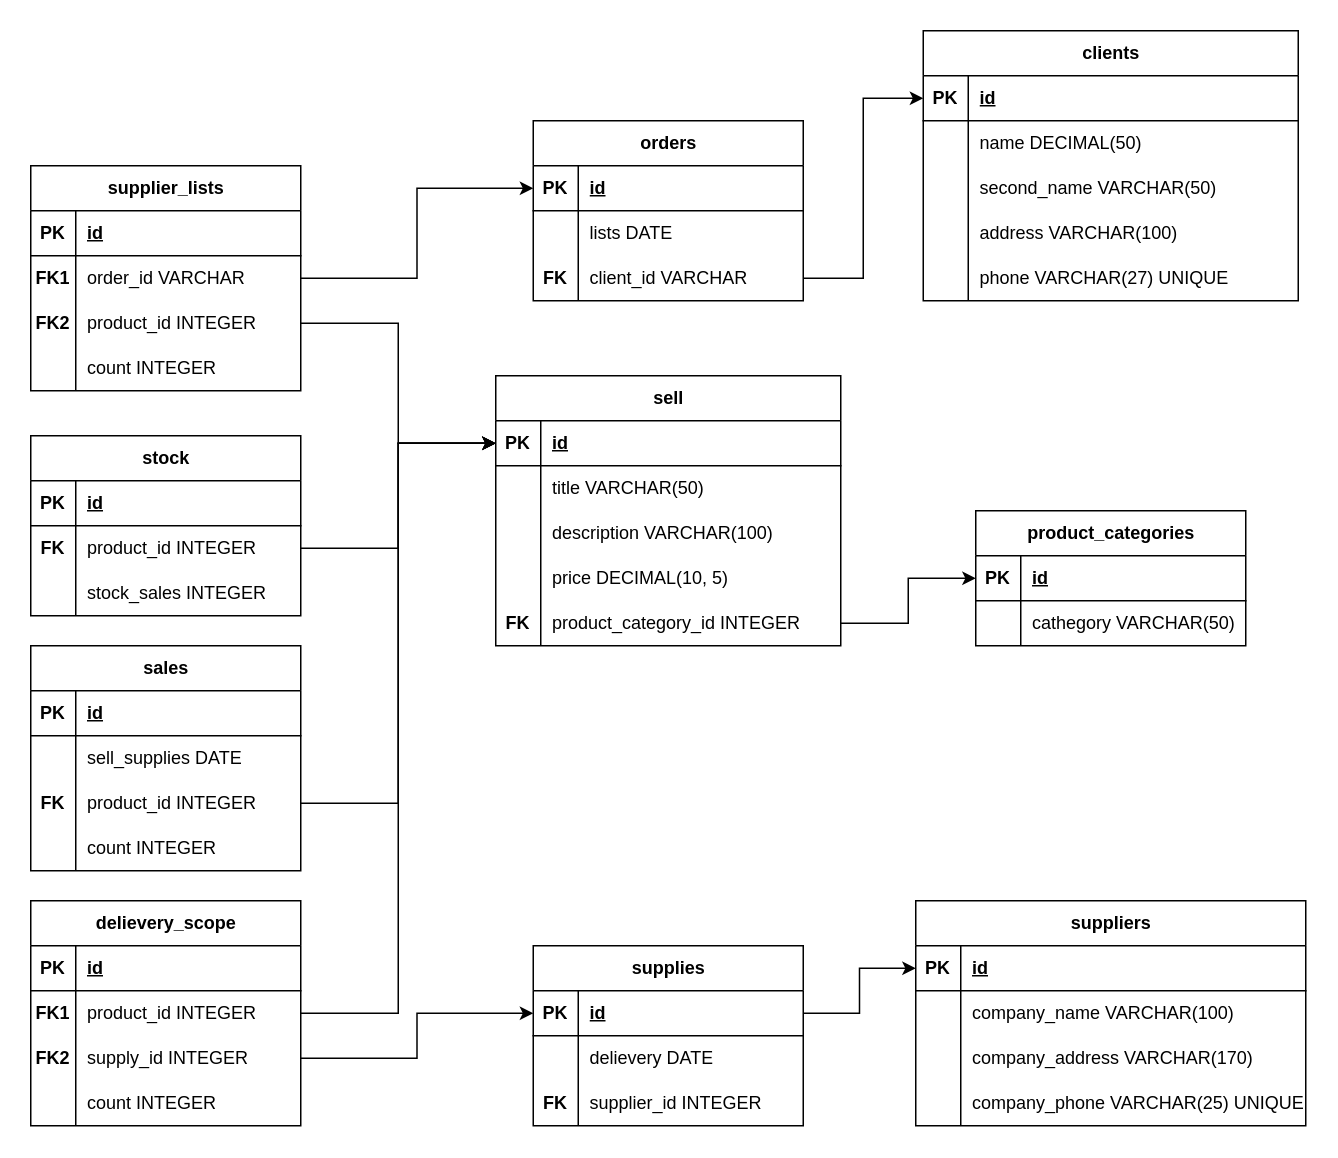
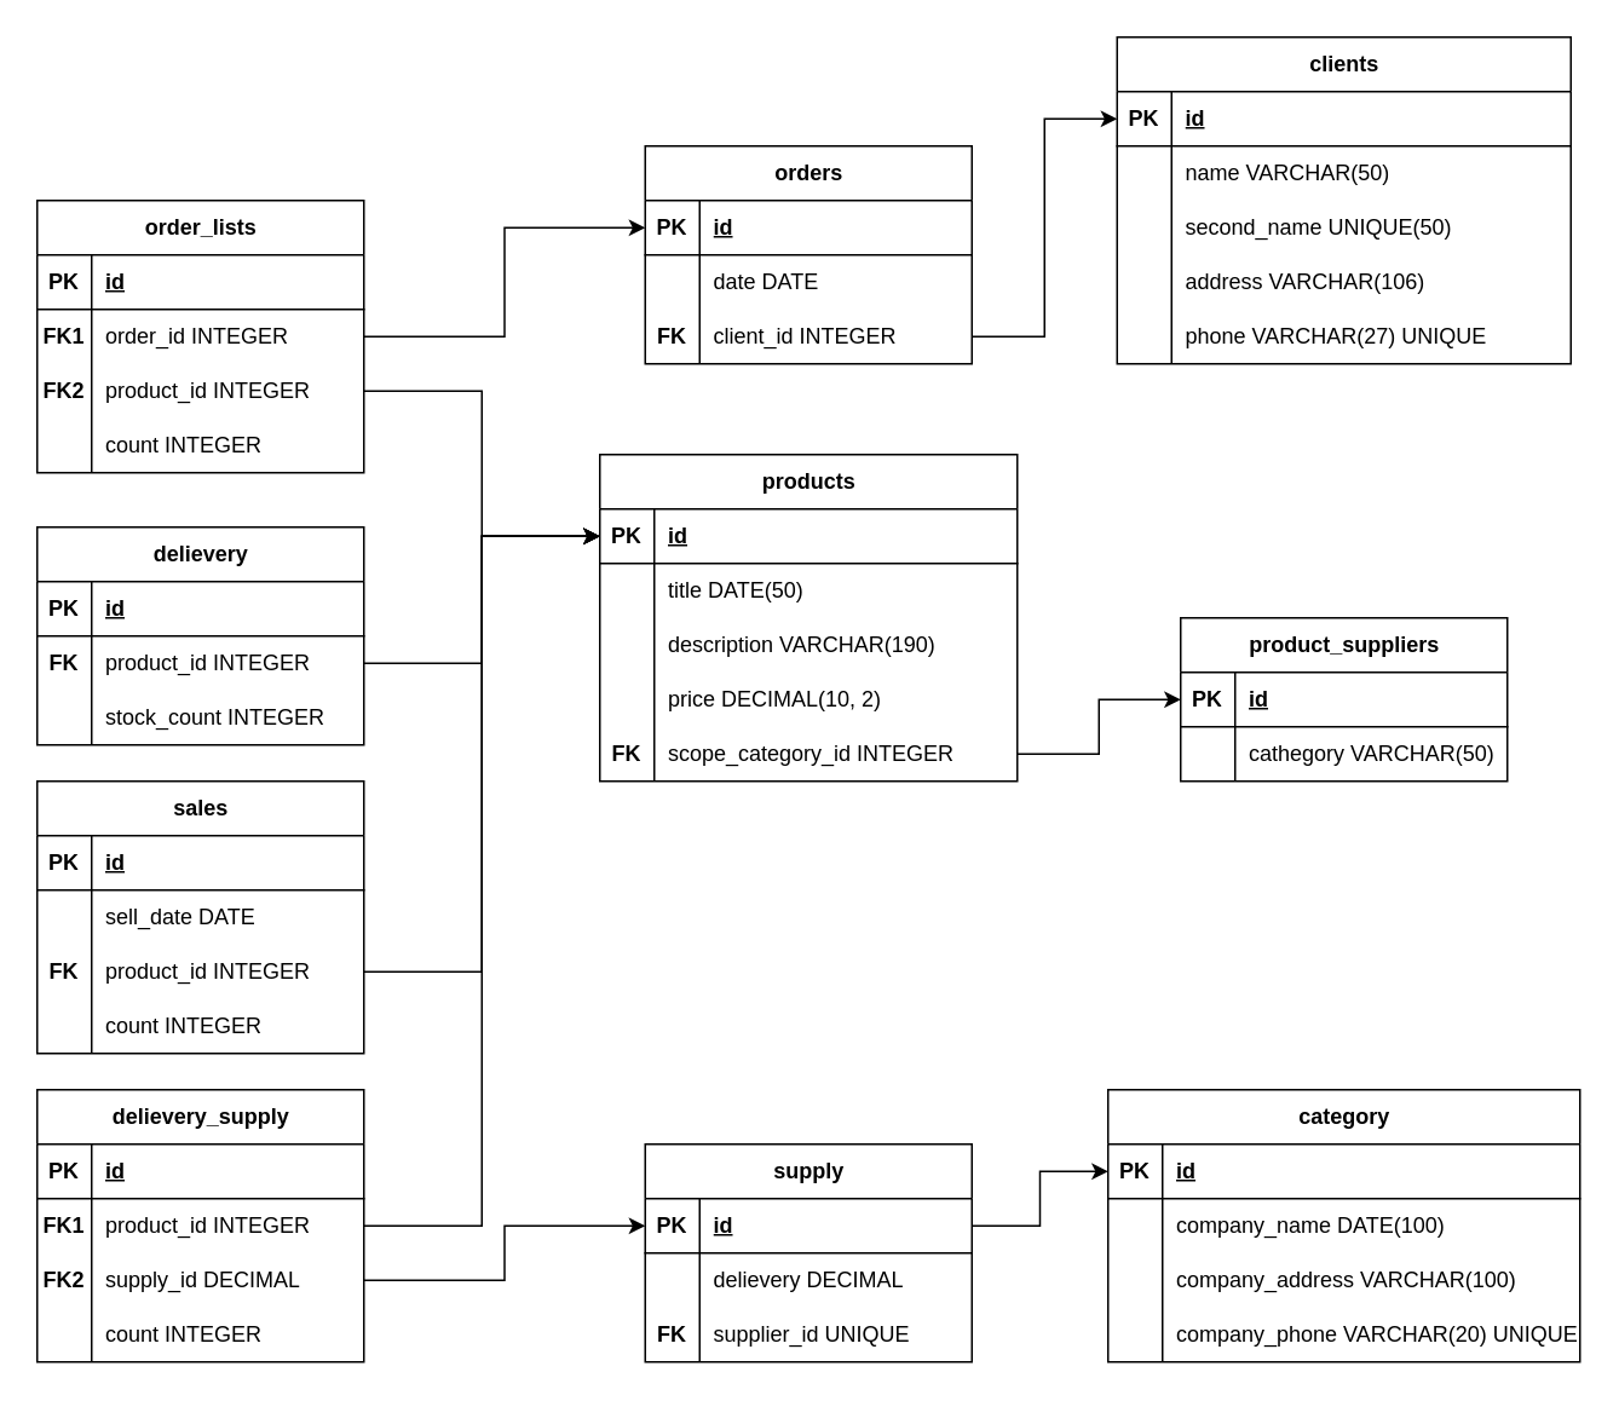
- <mxCell id="21" value="name DECIMAL(50)" style="shape=partialRectangle;connectable=0;fillColor=none;top=0;left=0;bottom=0;right=0;align=left;spacingLeft=6;overflow=hidden;whiteSpace=wrap;html=1;" vertex="1" parent="19"><mxGeometry x="30" width="220" height="30" as="geometry"><mxRectangle width="220" height="30" as="alternateBounds" /></mxGeometry></mxCell>
+ <mxCell id="21" value="name VARCHAR(50)" style="shape=partialRectangle;connectable=0;fillColor=none;top=0;left=0;bottom=0;right=0;align=left;spacingLeft=6;overflow=hidden;whiteSpace=wrap;html=1;" vertex="1" parent="19"><mxGeometry x="30" width="220" height="30" as="geometry"><mxRectangle width="220" height="30" as="alternateBounds" /></mxGeometry></mxCell>
- <mxCell id="2" value="supplier_lists" style="shape=table;startSize=30;container=1;collapsible=1;childLayout=tableLayout;fixedRows=1;rowLines=0;fontStyle=1;align=center;resizeLast=1;html=1;" vertex="1" parent="1"><mxGeometry x="20" y="110" width="180" height="150" as="geometry" /></mxCell>
+ <mxCell id="2" value="order_lists" style="shape=table;startSize=30;container=1;collapsible=1;childLayout=tableLayout;fixedRows=1;rowLines=0;fontStyle=1;align=center;resizeLast=1;html=1;" vertex="1" parent="1"><mxGeometry x="20" y="110" width="180" height="150" as="geometry" /></mxCell>
- <mxCell id="24" value="second_name VARCHAR(50)" style="shape=partialRectangle;connectable=0;fillColor=none;top=0;left=0;bottom=0;right=0;align=left;spacingLeft=6;overflow=hidden;whiteSpace=wrap;html=1;" vertex="1" parent="22"><mxGeometry x="30" width="220" height="30" as="geometry"><mxRectangle width="220" height="30" as="alternateBounds" /></mxGeometry></mxCell>
+ <mxCell id="24" value="second_name UNIQUE(50)" style="shape=partialRectangle;connectable=0;fillColor=none;top=0;left=0;bottom=0;right=0;align=left;spacingLeft=6;overflow=hidden;whiteSpace=wrap;html=1;" vertex="1" parent="22"><mxGeometry x="30" width="220" height="30" as="geometry"><mxRectangle width="220" height="30" as="alternateBounds" /></mxGeometry></mxCell>
- <mxCell id="73" value="lists DATE" style="shape=partialRectangle;connectable=0;fillColor=none;top=0;left=0;bottom=0;right=0;align=left;spacingLeft=6;overflow=hidden;whiteSpace=wrap;html=1;" vertex="1" parent="71"><mxGeometry x="30" width="150" height="30" as="geometry"><mxRectangle width="150" height="30" as="alternateBounds" /></mxGeometry></mxCell>
+ <mxCell id="73" value="date DATE" style="shape=partialRectangle;connectable=0;fillColor=none;top=0;left=0;bottom=0;right=0;align=left;spacingLeft=6;overflow=hidden;whiteSpace=wrap;html=1;" vertex="1" parent="71"><mxGeometry x="30" width="150" height="30" as="geometry"><mxRectangle width="150" height="30" as="alternateBounds" /></mxGeometry></mxCell>
- <mxCell id="27" value="address VARCHAR(100)" style="shape=partialRectangle;connectable=0;fillColor=none;top=0;left=0;bottom=0;right=0;align=left;spacingLeft=6;overflow=hidden;whiteSpace=wrap;html=1;" vertex="1" parent="25"><mxGeometry x="30" width="220" height="30" as="geometry"><mxRectangle width="220" height="30" as="alternateBounds" /></mxGeometry></mxCell>
+ <mxCell id="27" value="address VARCHAR(106)" style="shape=partialRectangle;connectable=0;fillColor=none;top=0;left=0;bottom=0;right=0;align=left;spacingLeft=6;overflow=hidden;whiteSpace=wrap;html=1;" vertex="1" parent="25"><mxGeometry x="30" width="220" height="30" as="geometry"><mxRectangle width="220" height="30" as="alternateBounds" /></mxGeometry></mxCell>
- <mxCell id="8" value="order_id VARCHAR" style="shape=partialRectangle;connectable=0;fillColor=none;top=0;left=0;bottom=0;right=0;align=left;spacingLeft=6;overflow=hidden;whiteSpace=wrap;html=1;" vertex="1" parent="6"><mxGeometry x="30" width="150" height="30" as="geometry"><mxRectangle width="150" height="30" as="alternateBounds" /></mxGeometry></mxCell>
+ <mxCell id="8" value="order_id INTEGER" style="shape=partialRectangle;connectable=0;fillColor=none;top=0;left=0;bottom=0;right=0;align=left;spacingLeft=6;overflow=hidden;whiteSpace=wrap;html=1;" vertex="1" parent="6"><mxGeometry x="30" width="150" height="30" as="geometry"><mxRectangle width="150" height="30" as="alternateBounds" /></mxGeometry></mxCell>
- <mxCell id="76" value="client_id VARCHAR" style="shape=partialRectangle;connectable=0;fillColor=none;top=0;left=0;bottom=0;right=0;align=left;spacingLeft=6;overflow=hidden;whiteSpace=wrap;html=1;" vertex="1" parent="74"><mxGeometry x="30" width="150" height="30" as="geometry"><mxRectangle width="150" height="30" as="alternateBounds" /></mxGeometry></mxCell>
+ <mxCell id="76" value="client_id INTEGER" style="shape=partialRectangle;connectable=0;fillColor=none;top=0;left=0;bottom=0;right=0;align=left;spacingLeft=6;overflow=hidden;whiteSpace=wrap;html=1;" vertex="1" parent="74"><mxGeometry x="30" width="150" height="30" as="geometry"><mxRectangle width="150" height="30" as="alternateBounds" /></mxGeometry></mxCell>
- <mxCell id="51" value="sell" style="shape=table;startSize=30;container=1;collapsible=1;childLayout=tableLayout;fixedRows=1;rowLines=0;fontStyle=1;align=center;resizeLast=1;html=1;" vertex="1" parent="1"><mxGeometry x="330" y="250" width="230" height="180" as="geometry" /></mxCell>
+ <mxCell id="51" value="products" style="shape=table;startSize=30;container=1;collapsible=1;childLayout=tableLayout;fixedRows=1;rowLines=0;fontStyle=1;align=center;resizeLast=1;html=1;" vertex="1" parent="1"><mxGeometry x="330" y="250" width="230" height="180" as="geometry" /></mxCell>
- <mxCell id="81" value="stock" style="shape=table;startSize=30;container=1;collapsible=1;childLayout=tableLayout;fixedRows=1;rowLines=0;fontStyle=1;align=center;resizeLast=1;html=1;" vertex="1" parent="1"><mxGeometry x="20" y="290" width="180" height="120" as="geometry" /></mxCell>
+ <mxCell id="81" value="delievery" style="shape=table;startSize=30;container=1;collapsible=1;childLayout=tableLayout;fixedRows=1;rowLines=0;fontStyle=1;align=center;resizeLast=1;html=1;" vertex="1" parent="1"><mxGeometry x="20" y="290" width="180" height="120" as="geometry" /></mxCell>
- <mxCell id="57" value="title VARCHAR(50)" style="shape=partialRectangle;connectable=0;fillColor=none;top=0;left=0;bottom=0;right=0;align=left;spacingLeft=6;overflow=hidden;whiteSpace=wrap;html=1;" vertex="1" parent="55"><mxGeometry x="30" width="200" height="30" as="geometry"><mxRectangle width="200" height="30" as="alternateBounds" /></mxGeometry></mxCell>
+ <mxCell id="57" value="title DATE(50)" style="shape=partialRectangle;connectable=0;fillColor=none;top=0;left=0;bottom=0;right=0;align=left;spacingLeft=6;overflow=hidden;whiteSpace=wrap;html=1;" vertex="1" parent="55"><mxGeometry x="30" width="200" height="30" as="geometry"><mxRectangle width="200" height="30" as="alternateBounds" /></mxGeometry></mxCell>
- <mxCell id="60" value="description VARCHAR(100)" style="shape=partialRectangle;connectable=0;fillColor=none;top=0;left=0;bottom=0;right=0;align=left;spacingLeft=6;overflow=hidden;whiteSpace=wrap;html=1;" vertex="1" parent="58"><mxGeometry x="30" width="200" height="30" as="geometry"><mxRectangle width="200" height="30" as="alternateBounds" /></mxGeometry></mxCell>
+ <mxCell id="60" value="description VARCHAR(190)" style="shape=partialRectangle;connectable=0;fillColor=none;top=0;left=0;bottom=0;right=0;align=left;spacingLeft=6;overflow=hidden;whiteSpace=wrap;html=1;" vertex="1" parent="58"><mxGeometry x="30" width="200" height="30" as="geometry"><mxRectangle width="200" height="30" as="alternateBounds" /></mxGeometry></mxCell>
- <mxCell id="31" value="product_categories" style="shape=table;startSize=30;container=1;collapsible=1;childLayout=tableLayout;fixedRows=1;rowLines=0;fontStyle=1;align=center;resizeLast=1;html=1;" vertex="1" parent="1"><mxGeometry x="650" y="340" width="180" height="90" as="geometry" /></mxCell>
+ <mxCell id="31" value="product_suppliers" style="shape=table;startSize=30;container=1;collapsible=1;childLayout=tableLayout;fixedRows=1;rowLines=0;fontStyle=1;align=center;resizeLast=1;html=1;" vertex="1" parent="1"><mxGeometry x="650" y="340" width="180" height="90" as="geometry" /></mxCell>
- <mxCell id="63" value="price DECIMAL(10, 5)" style="shape=partialRectangle;connectable=0;fillColor=none;top=0;left=0;bottom=0;right=0;align=left;spacingLeft=6;overflow=hidden;whiteSpace=wrap;html=1;" vertex="1" parent="61"><mxGeometry x="30" width="200" height="30" as="geometry"><mxRectangle width="200" height="30" as="alternateBounds" /></mxGeometry></mxCell>
+ <mxCell id="63" value="price DECIMAL(10, 2)" style="shape=partialRectangle;connectable=0;fillColor=none;top=0;left=0;bottom=0;right=0;align=left;spacingLeft=6;overflow=hidden;whiteSpace=wrap;html=1;" vertex="1" parent="61"><mxGeometry x="30" width="200" height="30" as="geometry"><mxRectangle width="200" height="30" as="alternateBounds" /></mxGeometry></mxCell>
- <mxCell id="90" value="stock_sales INTEGER" style="shape=partialRectangle;connectable=0;fillColor=none;top=0;left=0;bottom=0;right=0;align=left;spacingLeft=6;overflow=hidden;whiteSpace=wrap;html=1;" vertex="1" parent="88"><mxGeometry x="30" width="150" height="30" as="geometry"><mxRectangle width="150" height="30" as="alternateBounds" /></mxGeometry></mxCell>
+ <mxCell id="90" value="stock_count INTEGER" style="shape=partialRectangle;connectable=0;fillColor=none;top=0;left=0;bottom=0;right=0;align=left;spacingLeft=6;overflow=hidden;whiteSpace=wrap;html=1;" vertex="1" parent="88"><mxGeometry x="30" width="150" height="30" as="geometry"><mxRectangle width="150" height="30" as="alternateBounds" /></mxGeometry></mxCell>
- <mxCell id="66" value="product_category_id INTEGER" style="shape=partialRectangle;connectable=0;fillColor=none;top=0;left=0;bottom=0;right=0;align=left;spacingLeft=6;overflow=hidden;whiteSpace=wrap;html=1;" vertex="1" parent="64"><mxGeometry x="30" width="200" height="30" as="geometry"><mxRectangle width="200" height="30" as="alternateBounds" /></mxGeometry></mxCell>
+ <mxCell id="66" value="scope_category_id INTEGER" style="shape=partialRectangle;connectable=0;fillColor=none;top=0;left=0;bottom=0;right=0;align=left;spacingLeft=6;overflow=hidden;whiteSpace=wrap;html=1;" vertex="1" parent="64"><mxGeometry x="30" width="200" height="30" as="geometry"><mxRectangle width="200" height="30" as="alternateBounds" /></mxGeometry></mxCell>
- <mxCell id="124" value="sell_supplies DATE" style="shape=partialRectangle;connectable=0;fillColor=none;top=0;left=0;bottom=0;right=0;align=left;spacingLeft=6;overflow=hidden;whiteSpace=wrap;html=1;" vertex="1" parent="122"><mxGeometry x="30" width="150" height="30" as="geometry"><mxRectangle width="150" height="30" as="alternateBounds" /></mxGeometry></mxCell>
+ <mxCell id="124" value="sell_date DATE" style="shape=partialRectangle;connectable=0;fillColor=none;top=0;left=0;bottom=0;right=0;align=left;spacingLeft=6;overflow=hidden;whiteSpace=wrap;html=1;" vertex="1" parent="122"><mxGeometry x="30" width="150" height="30" as="geometry"><mxRectangle width="150" height="30" as="alternateBounds" /></mxGeometry></mxCell>
- <mxCell id="38" value="delievery_scope" style="shape=table;startSize=30;container=1;collapsible=1;childLayout=tableLayout;fixedRows=1;rowLines=0;fontStyle=1;align=center;resizeLast=1;html=1;" vertex="1" parent="1"><mxGeometry x="20" y="600" width="180" height="150" as="geometry" /></mxCell>
+ <mxCell id="38" value="delievery_supply" style="shape=table;startSize=30;container=1;collapsible=1;childLayout=tableLayout;fixedRows=1;rowLines=0;fontStyle=1;align=center;resizeLast=1;html=1;" vertex="1" parent="1"><mxGeometry x="20" y="600" width="180" height="150" as="geometry" /></mxCell>
- <mxCell id="91" value="suppliers" style="shape=table;startSize=30;container=1;collapsible=1;childLayout=tableLayout;fixedRows=1;rowLines=0;fontStyle=1;align=center;resizeLast=1;html=1;" vertex="1" parent="1"><mxGeometry x="610" y="600" width="260" height="150" as="geometry" /></mxCell>
+ <mxCell id="91" value="category" style="shape=table;startSize=30;container=1;collapsible=1;childLayout=tableLayout;fixedRows=1;rowLines=0;fontStyle=1;align=center;resizeLast=1;html=1;" vertex="1" parent="1"><mxGeometry x="610" y="600" width="260" height="150" as="geometry" /></mxCell>
- <mxCell id="104" value="supplies" style="shape=table;startSize=30;container=1;collapsible=1;childLayout=tableLayout;fixedRows=1;rowLines=0;fontStyle=1;align=center;resizeLast=1;html=1;" vertex="1" parent="1"><mxGeometry x="355" y="630" width="180" height="120" as="geometry" /></mxCell>
+ <mxCell id="104" value="supply" style="shape=table;startSize=30;container=1;collapsible=1;childLayout=tableLayout;fixedRows=1;rowLines=0;fontStyle=1;align=center;resizeLast=1;html=1;" vertex="1" parent="1"><mxGeometry x="355" y="630" width="180" height="120" as="geometry" /></mxCell>
- <mxCell id="97" value="company_name VARCHAR(100)" style="shape=partialRectangle;connectable=0;fillColor=none;top=0;left=0;bottom=0;right=0;align=left;spacingLeft=6;overflow=hidden;whiteSpace=wrap;html=1;" vertex="1" parent="95"><mxGeometry x="30" width="230" height="30" as="geometry"><mxRectangle width="230" height="30" as="alternateBounds" /></mxGeometry></mxCell>
+ <mxCell id="97" value="company_name DATE(100)" style="shape=partialRectangle;connectable=0;fillColor=none;top=0;left=0;bottom=0;right=0;align=left;spacingLeft=6;overflow=hidden;whiteSpace=wrap;html=1;" vertex="1" parent="95"><mxGeometry x="30" width="230" height="30" as="geometry"><mxRectangle width="230" height="30" as="alternateBounds" /></mxGeometry></mxCell>
- <mxCell id="47" value="supply_id INTEGER" style="shape=partialRectangle;connectable=0;fillColor=none;top=0;left=0;bottom=0;right=0;align=left;spacingLeft=6;overflow=hidden;whiteSpace=wrap;html=1;" vertex="1" parent="45"><mxGeometry x="30" width="150" height="30" as="geometry"><mxRectangle width="150" height="30" as="alternateBounds" /></mxGeometry></mxCell>
+ <mxCell id="47" value="supply_id DECIMAL" style="shape=partialRectangle;connectable=0;fillColor=none;top=0;left=0;bottom=0;right=0;align=left;spacingLeft=6;overflow=hidden;whiteSpace=wrap;html=1;" vertex="1" parent="45"><mxGeometry x="30" width="150" height="30" as="geometry"><mxRectangle width="150" height="30" as="alternateBounds" /></mxGeometry></mxCell>
- <mxCell id="110" value="delievery DATE" style="shape=partialRectangle;connectable=0;fillColor=none;top=0;left=0;bottom=0;right=0;align=left;spacingLeft=6;overflow=hidden;whiteSpace=wrap;html=1;" vertex="1" parent="108"><mxGeometry x="30" width="150" height="30" as="geometry"><mxRectangle width="150" height="30" as="alternateBounds" /></mxGeometry></mxCell>
+ <mxCell id="110" value="delievery DECIMAL" style="shape=partialRectangle;connectable=0;fillColor=none;top=0;left=0;bottom=0;right=0;align=left;spacingLeft=6;overflow=hidden;whiteSpace=wrap;html=1;" vertex="1" parent="108"><mxGeometry x="30" width="150" height="30" as="geometry"><mxRectangle width="150" height="30" as="alternateBounds" /></mxGeometry></mxCell>
- <mxCell id="100" value="company_address VARCHAR(170)" style="shape=partialRectangle;connectable=0;fillColor=none;top=0;left=0;bottom=0;right=0;align=left;spacingLeft=6;overflow=hidden;whiteSpace=wrap;html=1;" vertex="1" parent="98"><mxGeometry x="30" width="230" height="30" as="geometry"><mxRectangle width="230" height="30" as="alternateBounds" /></mxGeometry></mxCell>
+ <mxCell id="100" value="company_address VARCHAR(100)" style="shape=partialRectangle;connectable=0;fillColor=none;top=0;left=0;bottom=0;right=0;align=left;spacingLeft=6;overflow=hidden;whiteSpace=wrap;html=1;" vertex="1" parent="98"><mxGeometry x="30" width="230" height="30" as="geometry"><mxRectangle width="230" height="30" as="alternateBounds" /></mxGeometry></mxCell>
- <mxCell id="113" value="supplier_id INTEGER" style="shape=partialRectangle;connectable=0;fillColor=none;top=0;left=0;bottom=0;right=0;align=left;spacingLeft=6;overflow=hidden;whiteSpace=wrap;html=1;" vertex="1" parent="111"><mxGeometry x="30" width="150" height="30" as="geometry"><mxRectangle width="150" height="30" as="alternateBounds" /></mxGeometry></mxCell>
+ <mxCell id="113" value="supplier_id UNIQUE" style="shape=partialRectangle;connectable=0;fillColor=none;top=0;left=0;bottom=0;right=0;align=left;spacingLeft=6;overflow=hidden;whiteSpace=wrap;html=1;" vertex="1" parent="111"><mxGeometry x="30" width="150" height="30" as="geometry"><mxRectangle width="150" height="30" as="alternateBounds" /></mxGeometry></mxCell>
- <mxCell id="103" value="company_phone VARCHAR(25) UNIQUE" style="shape=partialRectangle;connectable=0;fillColor=none;top=0;left=0;bottom=0;right=0;align=left;spacingLeft=6;overflow=hidden;whiteSpace=wrap;html=1;" vertex="1" parent="101"><mxGeometry x="30" width="230" height="30" as="geometry"><mxRectangle width="230" height="30" as="alternateBounds" /></mxGeometry></mxCell>
+ <mxCell id="103" value="company_phone VARCHAR(20) UNIQUE" style="shape=partialRectangle;connectable=0;fillColor=none;top=0;left=0;bottom=0;right=0;align=left;spacingLeft=6;overflow=hidden;whiteSpace=wrap;html=1;" vertex="1" parent="101"><mxGeometry x="30" width="230" height="30" as="geometry"><mxRectangle width="230" height="30" as="alternateBounds" /></mxGeometry></mxCell>
